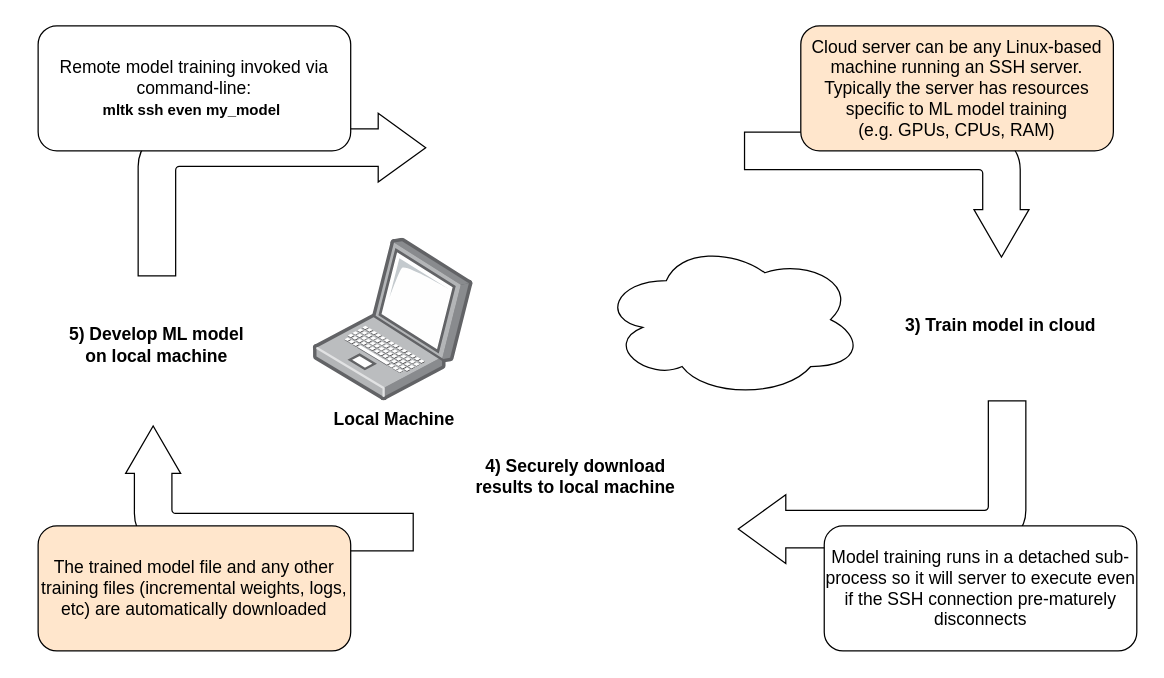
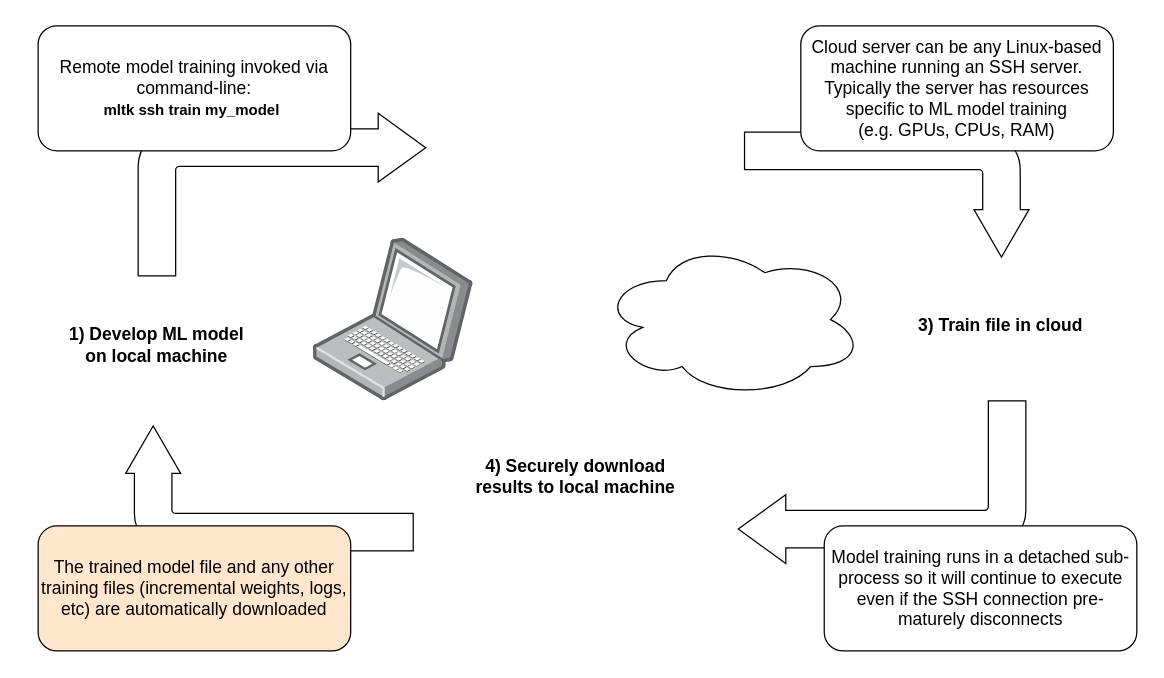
- <mxCell id="12" value="Remote model training invoked via command-line:&lt;br&gt;&lt;b style=&quot;font-size: 12px; background-color: initial;&quot;&gt;mltk ssh even my_model&lt;/b&gt;&amp;nbsp;" style="rounded=1;whiteSpace=wrap;html=1;fontSize=14;align=center;perimeterSpacing=0;" vertex="1" parent="1"><mxGeometry x="30" y="20" width="250" height="100" as="geometry" /></mxCell>
+ <mxCell id="12" value="Remote model training invoked via command-line:&lt;br&gt;&lt;b style=&quot;font-size: 12px; background-color: initial;&quot;&gt;mltk ssh train my_model&lt;/b&gt;&amp;nbsp;" style="rounded=1;whiteSpace=wrap;html=1;fontSize=14;align=center;perimeterSpacing=0;" vertex="1" parent="1"><mxGeometry x="30" y="20" width="250" height="100" as="geometry" /></mxCell>
- <mxCell id="13" value="Cloud server can be any Linux-based machine running an SSH server.&lt;br&gt;Typically the server has resources specific to ML model training &lt;br&gt;(e.g. GPUs, CPUs, RAM)" style="rounded=1;whiteSpace=wrap;html=1;fontSize=14;align=center;perimeterSpacing=0;fillColor=#ffe6cc;" vertex="1" parent="1"><mxGeometry x="640" y="20" width="250" height="100" as="geometry" /></mxCell>
+ <mxCell id="13" value="Cloud server can be any Linux-based machine running an SSH server.&lt;br&gt;Typically the server has resources specific to ML model training &lt;br&gt;(e.g. GPUs, CPUs, RAM)" style="rounded=1;whiteSpace=wrap;html=1;fontSize=14;align=center;perimeterSpacing=0;" vertex="1" parent="1"><mxGeometry x="640" y="20" width="250" height="100" as="geometry" /></mxCell>
- <mxCell id="5" value="3) Train model in cloud" style="text;html=1;strokeColor=none;fillColor=none;align=center;verticalAlign=middle;whiteSpace=wrap;rounded=0;fontStyle=1;fontSize=14;" vertex="1" parent="1"><mxGeometry x="710" y="245" width="180" height="30" as="geometry" /></mxCell>
+ <mxCell id="5" value="3) Train file in cloud" style="text;html=1;strokeColor=none;fillColor=none;align=center;verticalAlign=middle;whiteSpace=wrap;rounded=0;fontStyle=1;fontSize=14;" vertex="1" parent="1"><mxGeometry x="710" y="245" width="180" height="30" as="geometry" /></mxCell>
- <mxCell id="4" value="5) Develop ML model &lt;br style=&quot;font-size: 14px;&quot;&gt;on local machine" style="text;html=1;strokeColor=none;fillColor=none;align=center;verticalAlign=middle;whiteSpace=wrap;rounded=0;fontStyle=1;fontSize=14;" vertex="1" parent="1"><mxGeometry x="20" y="260" width="210" height="30" as="geometry" /></mxCell>
+ <mxCell id="4" value="1) Develop ML model &lt;br style=&quot;font-size: 14px;&quot;&gt;on local machine" style="text;html=1;strokeColor=none;fillColor=none;align=center;verticalAlign=middle;whiteSpace=wrap;rounded=0;fontStyle=1;fontSize=14;" vertex="1" parent="1"><mxGeometry x="20" y="260" width="210" height="30" as="geometry" /></mxCell>
- <mxCell id="11" value="&lt;b&gt;Local Machine&lt;/b&gt;" style="text;html=1;strokeColor=none;fillColor=none;align=center;verticalAlign=middle;whiteSpace=wrap;rounded=0;fontSize=14;" vertex="1" parent="1"><mxGeometry x="265" y="320" width="100" height="30" as="geometry" /></mxCell>
- <mxCell id="14" value="Model training runs in a detached sub-process so it will server to execute even if the SSH connection pre-maturely disconnects" style="rounded=1;whiteSpace=wrap;html=1;fontSize=14;align=center;perimeterSpacing=0;" vertex="1" parent="1"><mxGeometry x="658.75" y="420" width="250" height="100" as="geometry" /></mxCell>
+ <mxCell id="14" value="Model training runs in a detached sub-process so it will continue to execute even if the SSH connection pre-maturely disconnects" style="rounded=1;whiteSpace=wrap;html=1;fontSize=14;align=center;perimeterSpacing=0;" vertex="1" parent="1"><mxGeometry x="658.75" y="420" width="250" height="100" as="geometry" /></mxCell>
